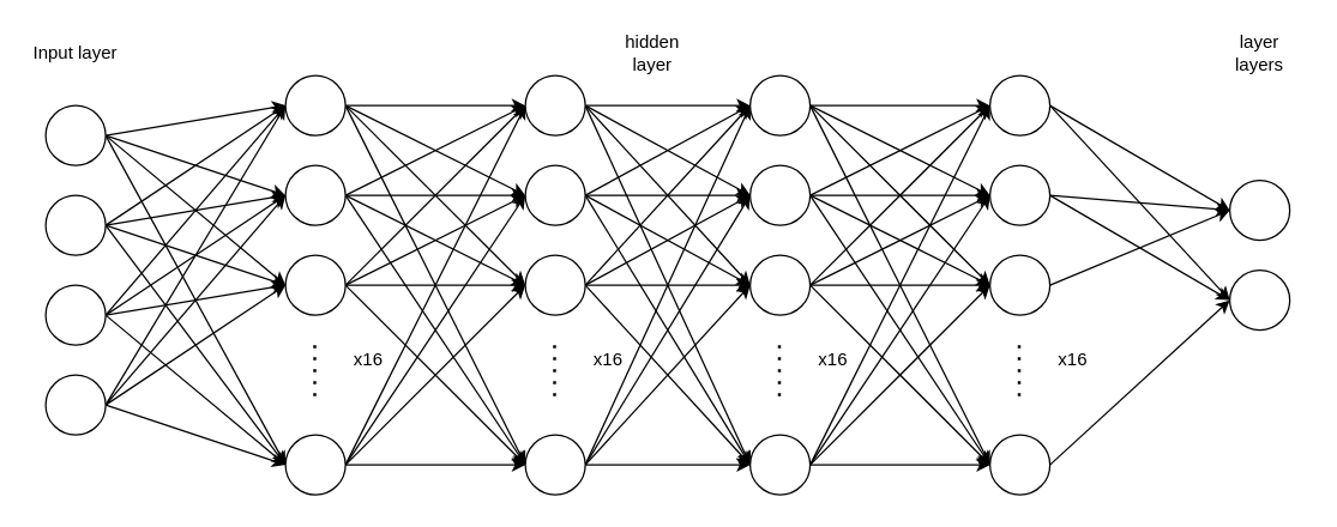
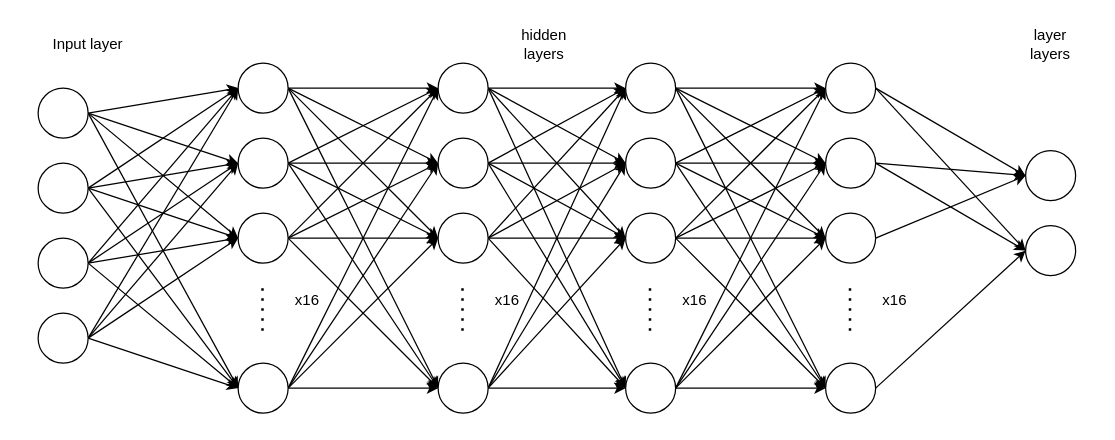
- <mxCell id="67" value="Input layer" style="text;html=1;strokeColor=none;fillColor=none;align=center;verticalAlign=middle;whiteSpace=wrap;rounded=0;" vertex="1" parent="1"><mxGeometry x="20" y="20" width="60" height="30" as="geometry" /></mxCell>
+ <mxCell id="67" value="Input layer" style="text;html=1;strokeColor=none;fillColor=none;align=center;verticalAlign=middle;whiteSpace=wrap;rounded=0;" vertex="1" parent="1"><mxGeometry x="40" y="20" width="60" height="30" as="geometry" /></mxCell>
- <mxCell id="68" value="hidden layer" style="text;html=1;strokeColor=none;fillColor=none;align=center;verticalAlign=middle;whiteSpace=wrap;rounded=0;" vertex="1" parent="1"><mxGeometry x="405" y="20" width="60" height="30" as="geometry" /></mxCell>
+ <mxCell id="68" value="hidden layers" style="text;html=1;strokeColor=none;fillColor=none;align=center;verticalAlign=middle;whiteSpace=wrap;rounded=0;" vertex="1" parent="1"><mxGeometry x="405" y="20" width="60" height="30" as="geometry" /></mxCell>
